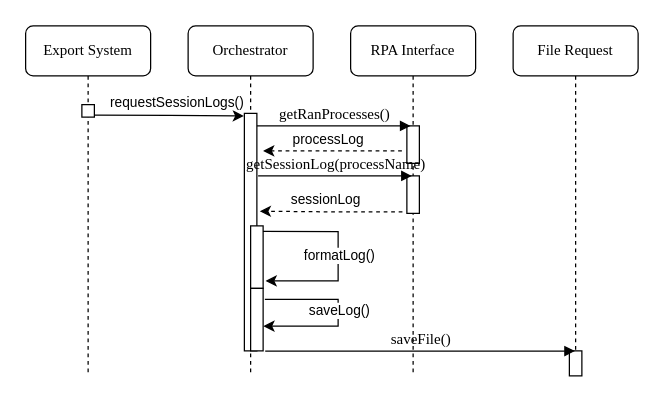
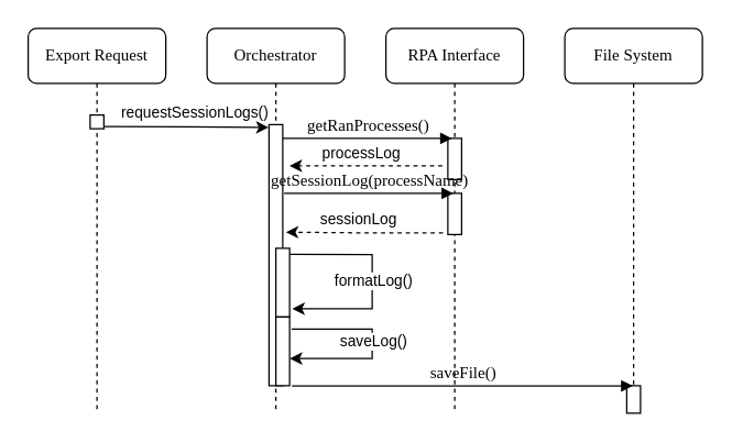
- <mxCell id="16" value="Export System" style="shape=umlLifeline;perimeter=lifelinePerimeter;whiteSpace=wrap;html=1;container=1;collapsible=0;recursiveResize=0;outlineConnect=0;rounded=1;shadow=0;comic=0;labelBackgroundColor=none;strokeWidth=1;fontFamily=Verdana;fontSize=12;align=center;" parent="1" vertex="1"><mxGeometry x="20" y="20" width="100" height="280" as="geometry" /></mxCell>
+ <mxCell id="16" value="Export Request" style="shape=umlLifeline;perimeter=lifelinePerimeter;whiteSpace=wrap;html=1;container=1;collapsible=0;recursiveResize=0;outlineConnect=0;rounded=1;shadow=0;comic=0;labelBackgroundColor=none;strokeWidth=1;fontFamily=Verdana;fontSize=12;align=center;" parent="1" vertex="1"><mxGeometry x="20" y="20" width="100" height="280" as="geometry" /></mxCell>
- <mxCell id="5" value="File Request" style="shape=umlLifeline;perimeter=lifelinePerimeter;whiteSpace=wrap;html=1;container=1;collapsible=0;recursiveResize=0;outlineConnect=0;rounded=1;shadow=0;comic=0;labelBackgroundColor=none;strokeWidth=1;fontFamily=Verdana;fontSize=12;align=center;" parent="1" vertex="1"><mxGeometry x="410" y="20" width="100" height="280" as="geometry" /></mxCell>
+ <mxCell id="5" value="File System" style="shape=umlLifeline;perimeter=lifelinePerimeter;whiteSpace=wrap;html=1;container=1;collapsible=0;recursiveResize=0;outlineConnect=0;rounded=1;shadow=0;comic=0;labelBackgroundColor=none;strokeWidth=1;fontFamily=Verdana;fontSize=12;align=center;" parent="1" vertex="1"><mxGeometry x="410" y="20" width="100" height="280" as="geometry" /></mxCell>
